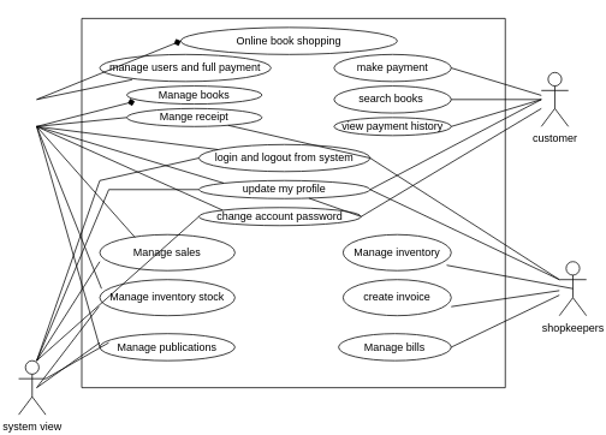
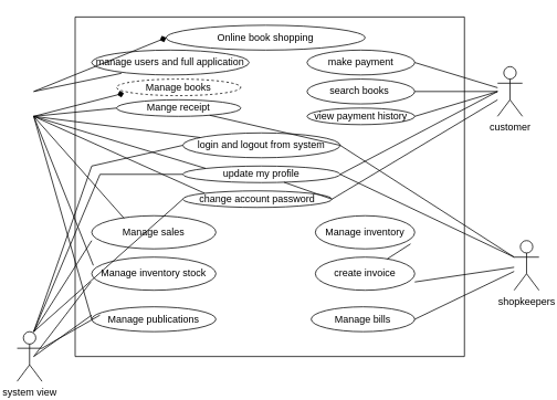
- <mxCell id="7" value="manage users and full payment" style="ellipse;whiteSpace=wrap;html=1;" vertex="1" parent="1"><mxGeometry x="110" y="60" width="190" height="30" as="geometry" /></mxCell>
+ <mxCell id="7" value="manage users and full application" style="ellipse;whiteSpace=wrap;html=1;" vertex="1" parent="1"><mxGeometry x="110" y="60" width="190" height="30" as="geometry" /></mxCell>
- <mxCell id="11" value="Manage books" style="ellipse;whiteSpace=wrap;html=1;" vertex="1" parent="1"><mxGeometry x="140" y="95" width="150" height="20" as="geometry" /></mxCell>
+ <mxCell id="11" value="Manage books" style="ellipse;whiteSpace=wrap;html=1;dashed=1;" vertex="1" parent="1"><mxGeometry x="140" y="95" width="150" height="20" as="geometry" /></mxCell>
- <mxCell id="39" value="" style="endArrow=none;html=1;rounded=0;entryX=0.5;entryY=0.5;entryDx=0;entryDy=0;entryPerimeter=0;exitX=0.958;exitY=0.85;exitDx=0;exitDy=0;exitPerimeter=0;" edge="1" parent="1" source="21" target="4"><mxGeometry width="50" height="50" relative="1" as="geometry"><mxPoint x="430" y="280" as="sourcePoint" /><mxPoint x="480" y="230" as="targetPoint" /></mxGeometry></mxCell>
+ <mxCell id="39" value="" style="endArrow=none;html=1;rounded=0;exitX=0.958;exitY=0.85;exitDx=0;exitDy=0;exitPerimeter=0;" edge="1" parent="1" source="21" target="22"><mxGeometry width="50" height="50" relative="1" as="geometry"><mxPoint x="430" y="280" as="sourcePoint" /><mxPoint x="480" y="230" as="targetPoint" /></mxGeometry></mxCell>
